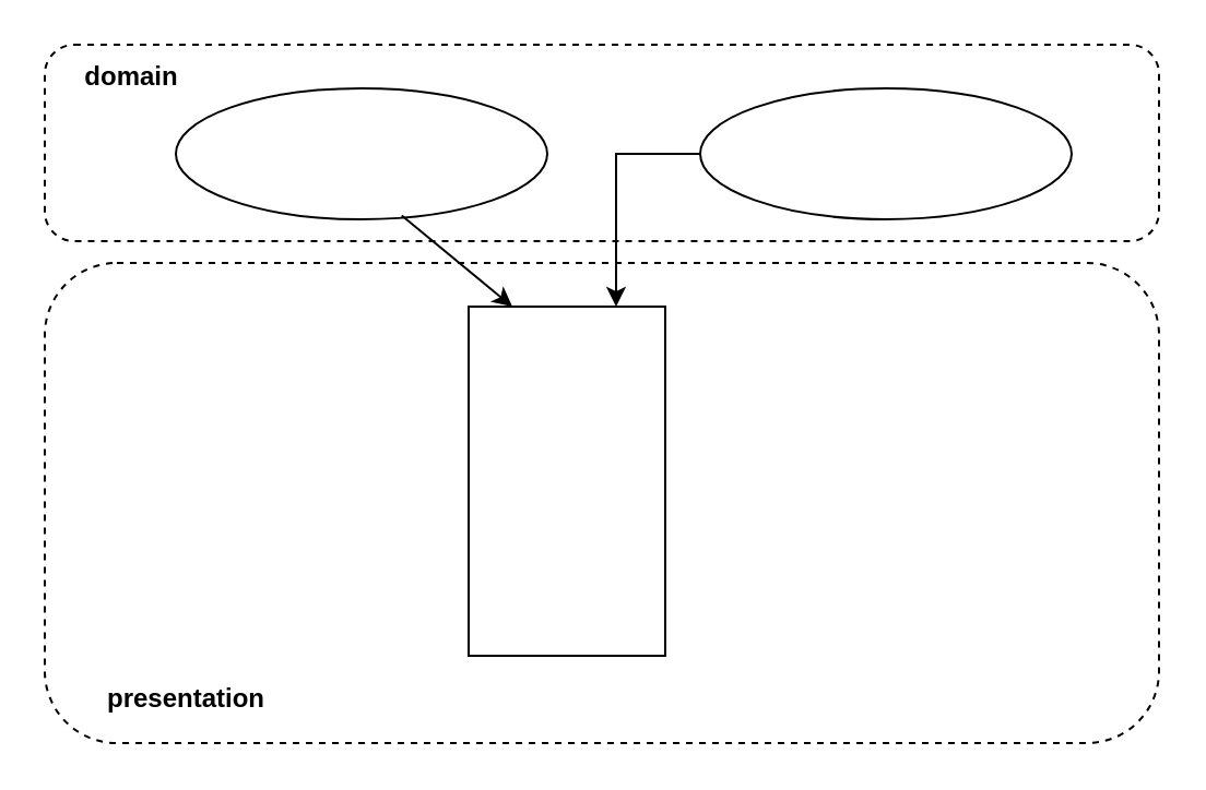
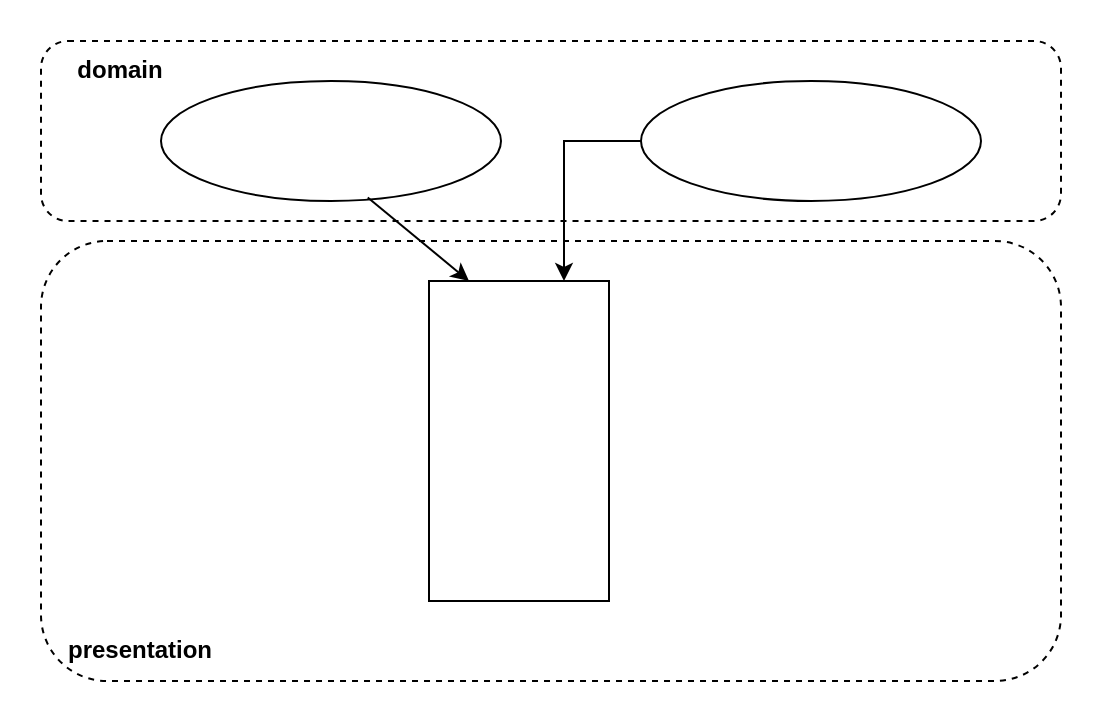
- <mxCell id="9" value="&lt;b&gt;presentation&lt;/b&gt;" style="text;html=1;strokeColor=none;fillColor=none;align=center;verticalAlign=middle;whiteSpace=wrap;rounded=0;" vertex="1" parent="1"><mxGeometry x="55" y="305" width="60" height="30" as="geometry" /></mxCell>
+ <mxCell id="9" value="&lt;b&gt;presentation&lt;/b&gt;" style="text;html=1;strokeColor=none;fillColor=none;align=center;verticalAlign=middle;whiteSpace=wrap;rounded=0;" vertex="1" parent="1"><mxGeometry x="40" y="310" width="60" height="30" as="geometry" /></mxCell>
